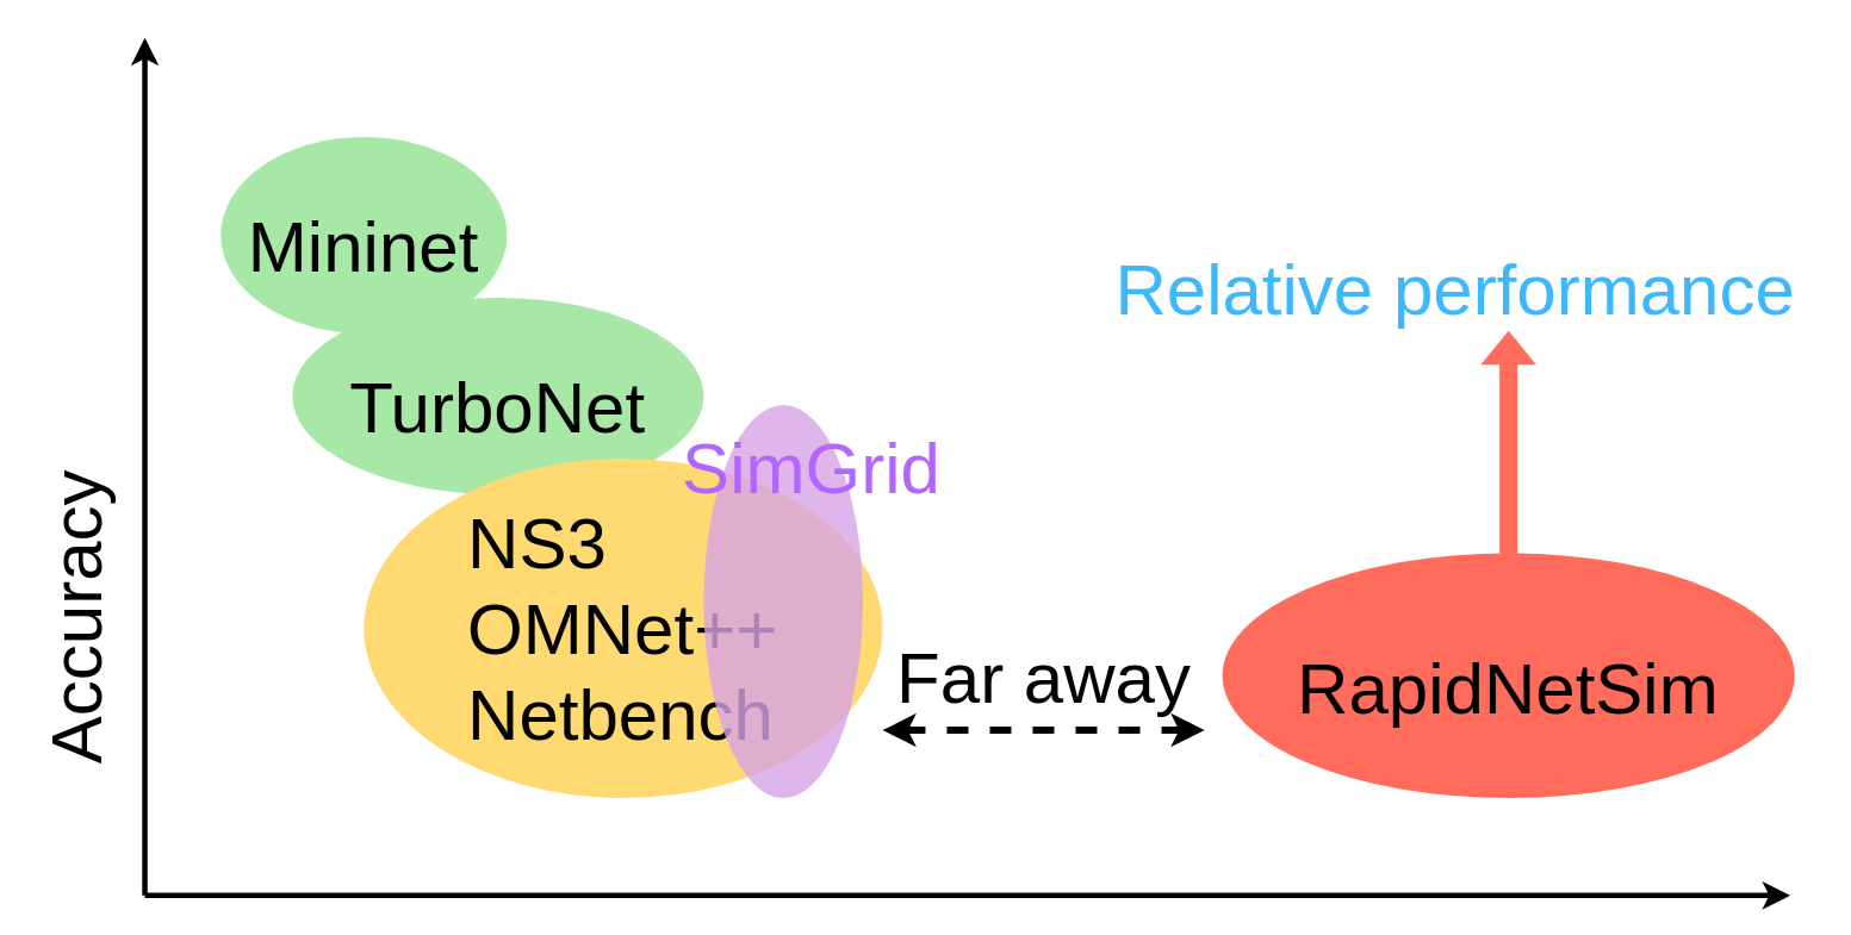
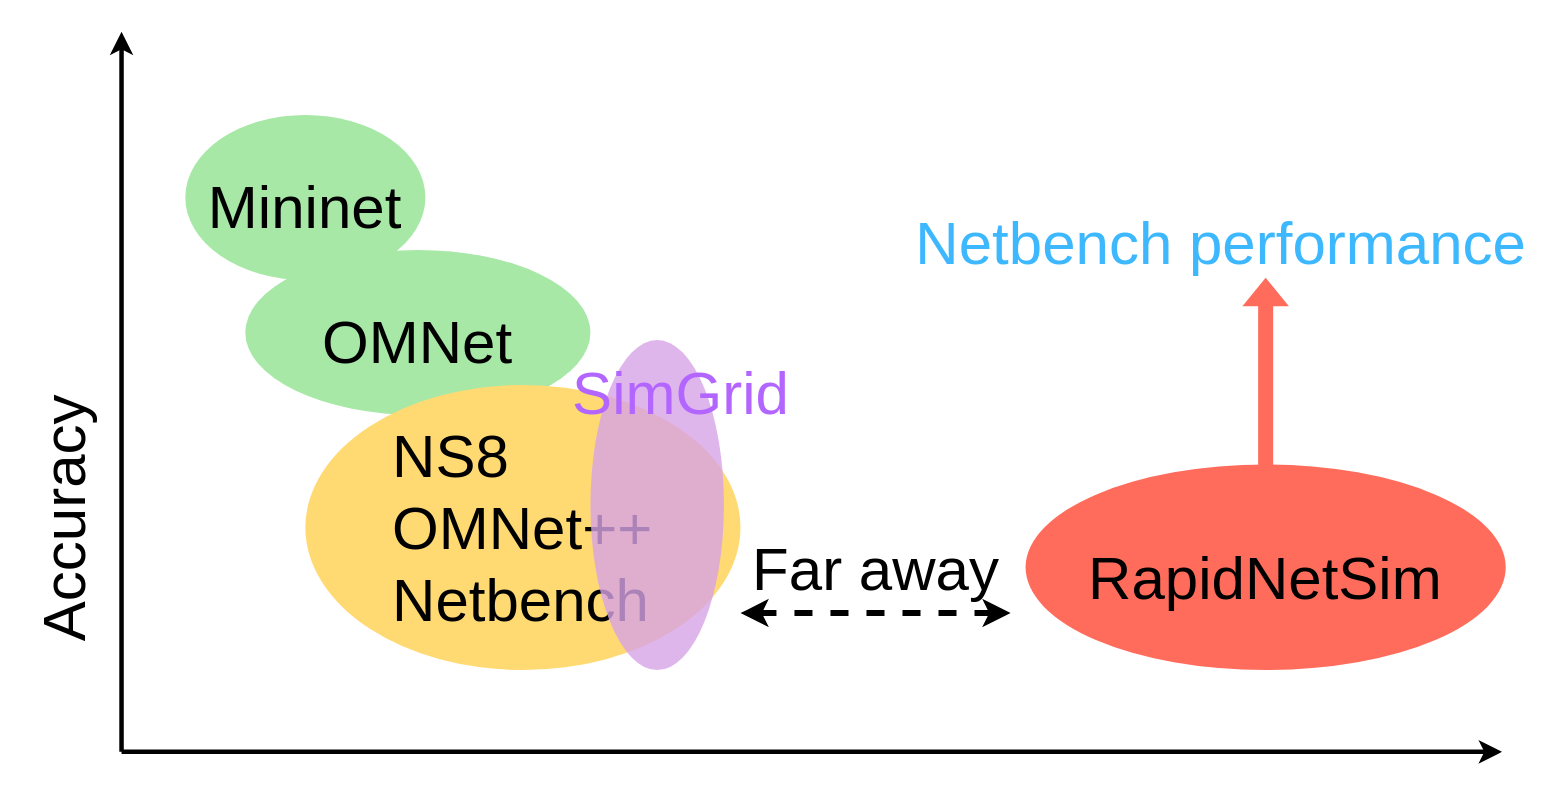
- <mxCell id="10" value="&lt;font color=&quot;#3db8ff&quot;&gt;Relative performance&lt;/font&gt;" style="text;html=1;align=center;verticalAlign=middle;resizable=0;points=[];autosize=1;fontSize=40;fontColor=#000000;" parent="1" vertex="1"><mxGeometry x="610" y="136" width="400" height="50" as="geometry" /></mxCell>
+ <mxCell id="10" value="&lt;font color=&quot;#3db8ff&quot;&gt;Netbench performance&lt;/font&gt;" style="text;html=1;align=center;verticalAlign=middle;resizable=0;points=[];autosize=1;fontSize=40;fontColor=#000000;" parent="1" vertex="1"><mxGeometry x="610" y="136" width="400" height="50" as="geometry" /></mxCell>
- <mxCell id="7" value="&lt;font style=&quot;font-size: 40px&quot;&gt;TurboNet&lt;/font&gt;" style="ellipse;whiteSpace=wrap;html=1;fontSize=60;strokeColor=none;fillColor=#A7E8A7;" parent="1" vertex="1"><mxGeometry x="160" y="166" width="230" height="110" as="geometry" /></mxCell>
+ <mxCell id="7" value="&lt;font style=&quot;font-size: 40px&quot;&gt;OMNet&lt;/font&gt;" style="ellipse;whiteSpace=wrap;html=1;fontSize=60;strokeColor=none;fillColor=#A7E8A7;" parent="1" vertex="1"><mxGeometry x="160" y="166" width="230" height="110" as="geometry" /></mxCell>
- <mxCell id="8" value="&lt;div style=&quot;text-align: left&quot;&gt;&lt;font style=&quot;font-size: 40px&quot;&gt;NS3&lt;/font&gt;&lt;/div&gt;&lt;font style=&quot;font-size: 40px&quot;&gt;&lt;div style=&quot;text-align: left&quot;&gt;OMNet++&lt;/div&gt;&lt;div style=&quot;text-align: left&quot;&gt;Netbench&lt;/div&gt;&lt;/font&gt;" style="ellipse;whiteSpace=wrap;html=1;fontSize=40;strokeColor=none;fillColor=#FFDA73;" parent="1" vertex="1"><mxGeometry x="200" y="256" width="290" height="190" as="geometry" /></mxCell>
+ <mxCell id="8" value="&lt;div style=&quot;text-align: left&quot;&gt;&lt;font style=&quot;font-size: 40px&quot;&gt;NS8&lt;/font&gt;&lt;/div&gt;&lt;font style=&quot;font-size: 40px&quot;&gt;&lt;div style=&quot;text-align: left&quot;&gt;OMNet++&lt;/div&gt;&lt;div style=&quot;text-align: left&quot;&gt;Netbench&lt;/div&gt;&lt;/font&gt;" style="ellipse;whiteSpace=wrap;html=1;fontSize=40;strokeColor=none;fillColor=#FFDA73;" parent="1" vertex="1"><mxGeometry x="200" y="256" width="290" height="190" as="geometry" /></mxCell>
